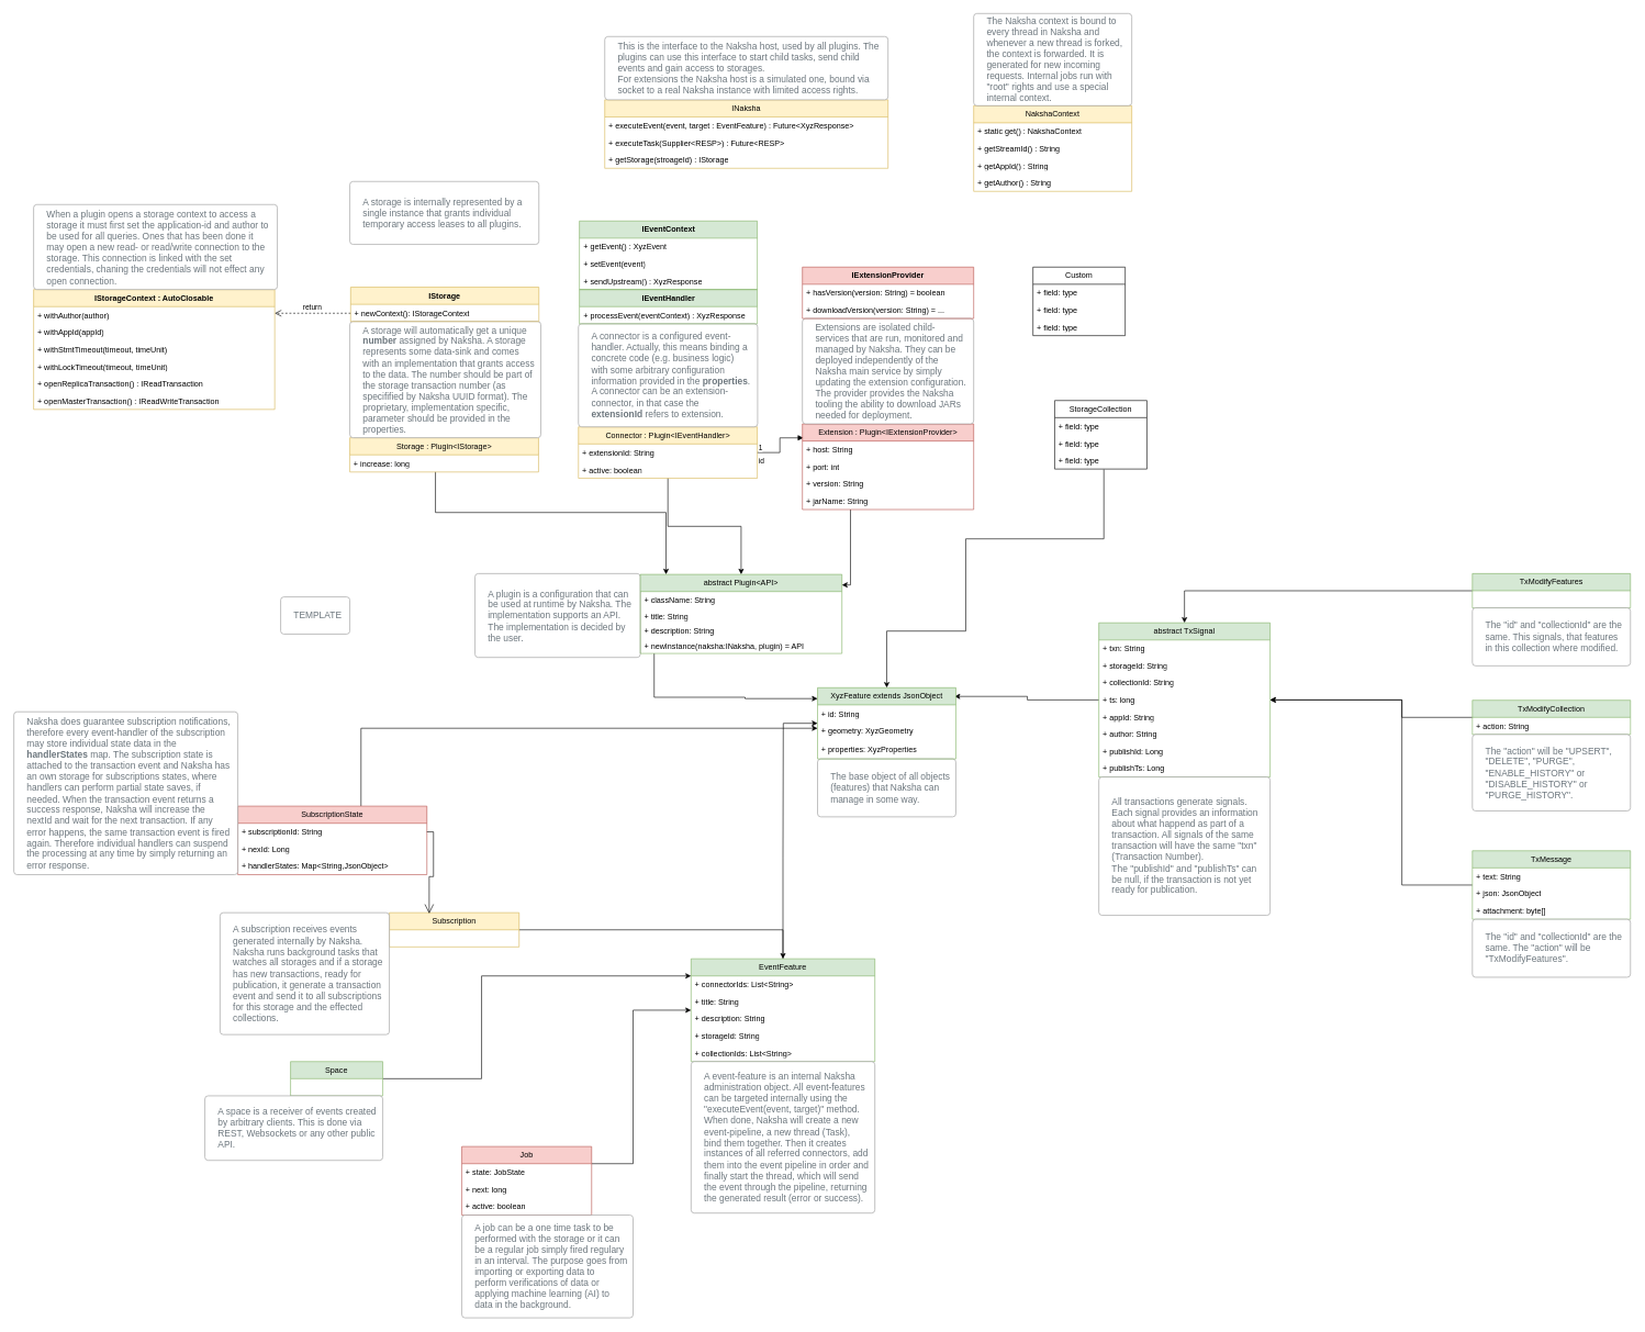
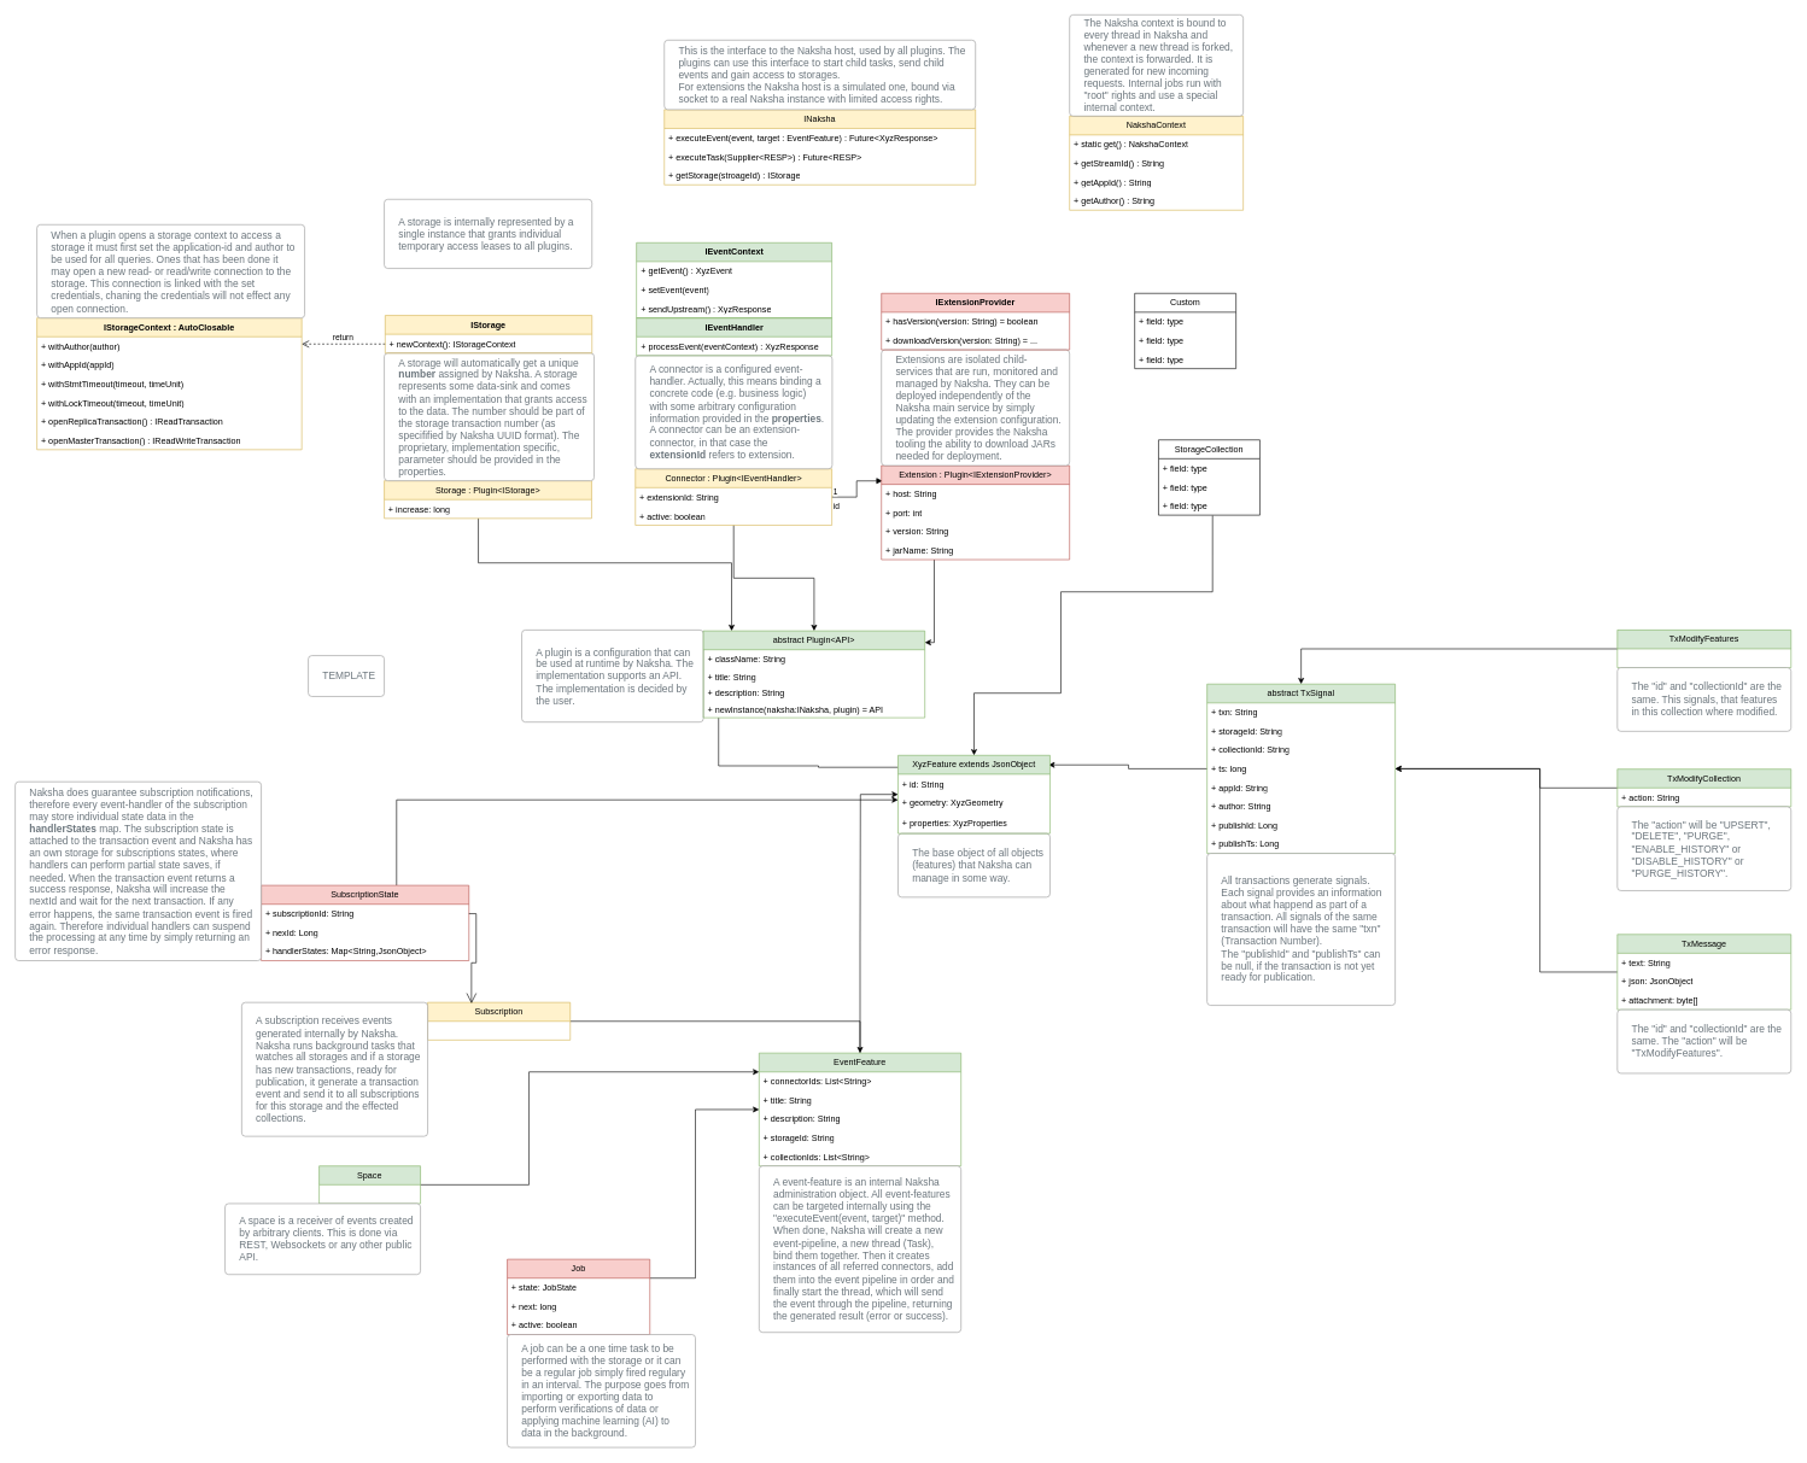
- <mxCell id="22" style="edgeStyle=orthogonalEdgeStyle;rounded=0;orthogonalLoop=1;jettySize=auto;html=1;" parent="1" source="122" target="32" edge="1"><mxGeometry relative="1" as="geometry"><mxPoint x="1150" y="1107.5" as="targetPoint" /><mxPoint x="991.76" y="966.15" as="sourcePoint" /><Array as="points"><mxPoint x="992" y="1058" /><mxPoint x="1130" y="1058" /><mxPoint x="1130" y="1060" /></Array></mxGeometry></mxCell>
+ <mxCell id="22" style="edgeStyle=orthogonalEdgeStyle;rounded=0;orthogonalLoop=1;jettySize=auto;html=1;endArrow=none;" parent="1" source="122" target="32" edge="1"><mxGeometry relative="1" as="geometry"><mxPoint x="1150" y="1107.5" as="targetPoint" /><mxPoint x="991.76" y="966.15" as="sourcePoint" /><Array as="points"><mxPoint x="992" y="1058" /><mxPoint x="1130" y="1058" /><mxPoint x="1130" y="1060" /></Array></mxGeometry></mxCell>
